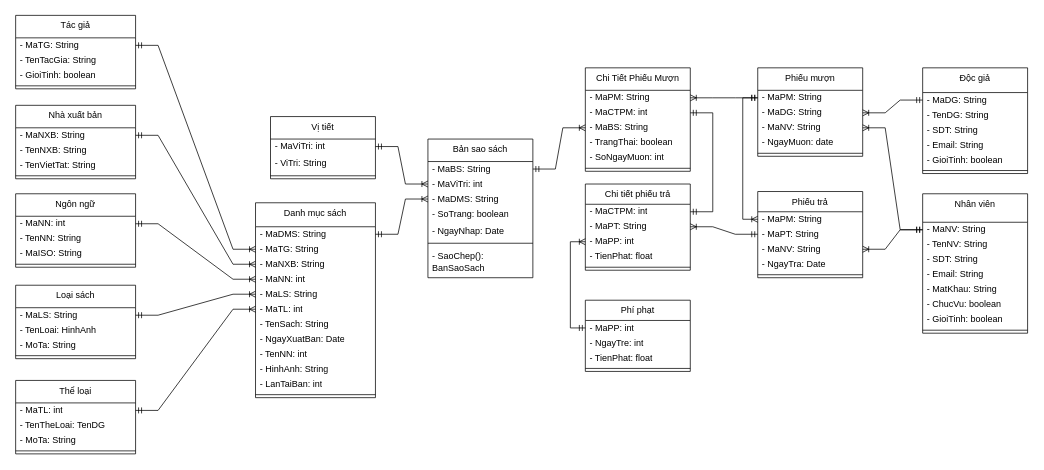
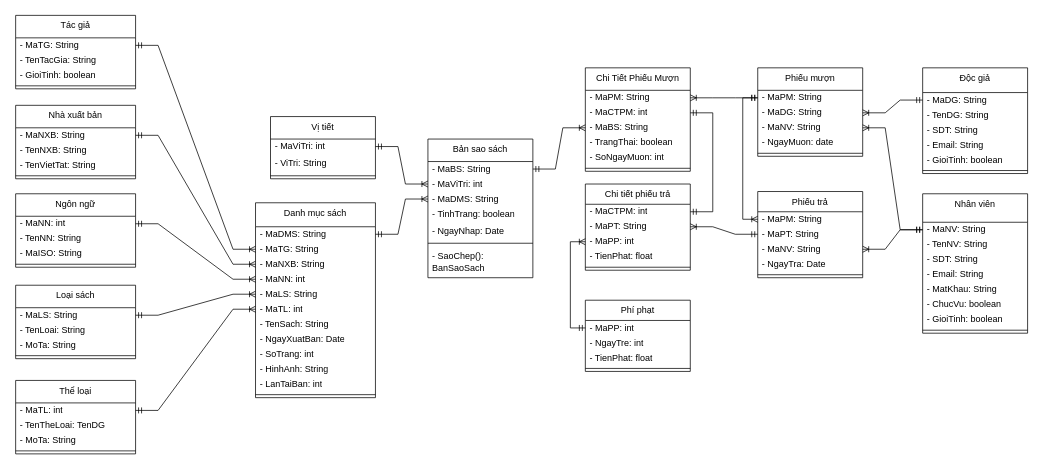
- <mxCell id="35" value="- SoTrang: boolean" style="text;html=1;strokeColor=none;fillColor=none;align=left;verticalAlign=middle;spacingLeft=4;spacingRight=4;overflow=hidden;rotatable=0;points=[[0,0.5],[1,0.5]];portConstraint=eastwest;whiteSpace=wrap;" vertex="1" parent="31"><mxGeometry y="90" width="140" height="20" as="geometry" /></mxCell>
+ <mxCell id="35" value="- TinhTrang: boolean" style="text;html=1;strokeColor=none;fillColor=none;align=left;verticalAlign=middle;spacingLeft=4;spacingRight=4;overflow=hidden;rotatable=0;points=[[0,0.5],[1,0.5]];portConstraint=eastwest;whiteSpace=wrap;" vertex="1" parent="31"><mxGeometry y="90" width="140" height="20" as="geometry" /></mxCell>
- <mxCell id="53" value="- TenLoai: HinhAnh" style="text;html=1;strokeColor=none;fillColor=none;align=left;verticalAlign=middle;spacingLeft=4;spacingRight=4;overflow=hidden;rotatable=0;points=[[0,0.5],[1,0.5]];portConstraint=eastwest;whiteSpace=wrap;" vertex="1" parent="51"><mxGeometry y="50" width="160" height="20" as="geometry" /></mxCell>
+ <mxCell id="53" value="- TenLoai: String" style="text;html=1;strokeColor=none;fillColor=none;align=left;verticalAlign=middle;spacingLeft=4;spacingRight=4;overflow=hidden;rotatable=0;points=[[0,0.5],[1,0.5]];portConstraint=eastwest;whiteSpace=wrap;" vertex="1" parent="51"><mxGeometry y="50" width="160" height="20" as="geometry" /></mxCell>
- <mxCell id="27" value="- TenNN: int" style="text;html=1;strokeColor=none;fillColor=none;align=left;verticalAlign=middle;spacingLeft=4;spacingRight=4;overflow=hidden;rotatable=0;points=[[0,0.5],[1,0.5]];portConstraint=eastwest;whiteSpace=wrap;" vertex="1" parent="18"><mxGeometry y="192" width="160" height="20" as="geometry" /></mxCell>
+ <mxCell id="27" value="- SoTrang: int" style="text;html=1;strokeColor=none;fillColor=none;align=left;verticalAlign=middle;spacingLeft=4;spacingRight=4;overflow=hidden;rotatable=0;points=[[0,0.5],[1,0.5]];portConstraint=eastwest;whiteSpace=wrap;" vertex="1" parent="18"><mxGeometry y="192" width="160" height="20" as="geometry" /></mxCell>
